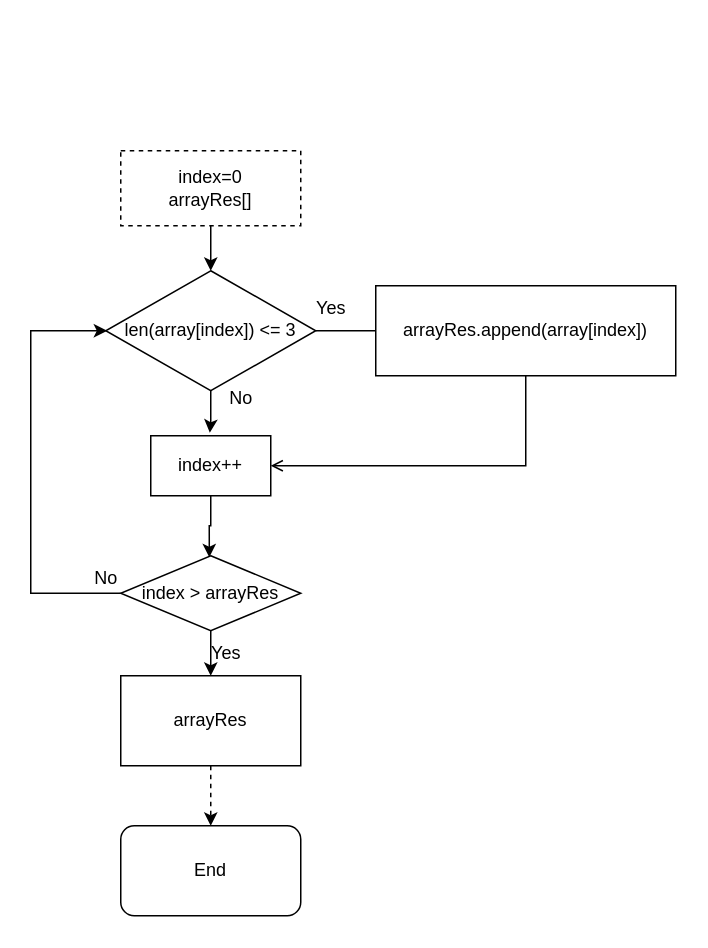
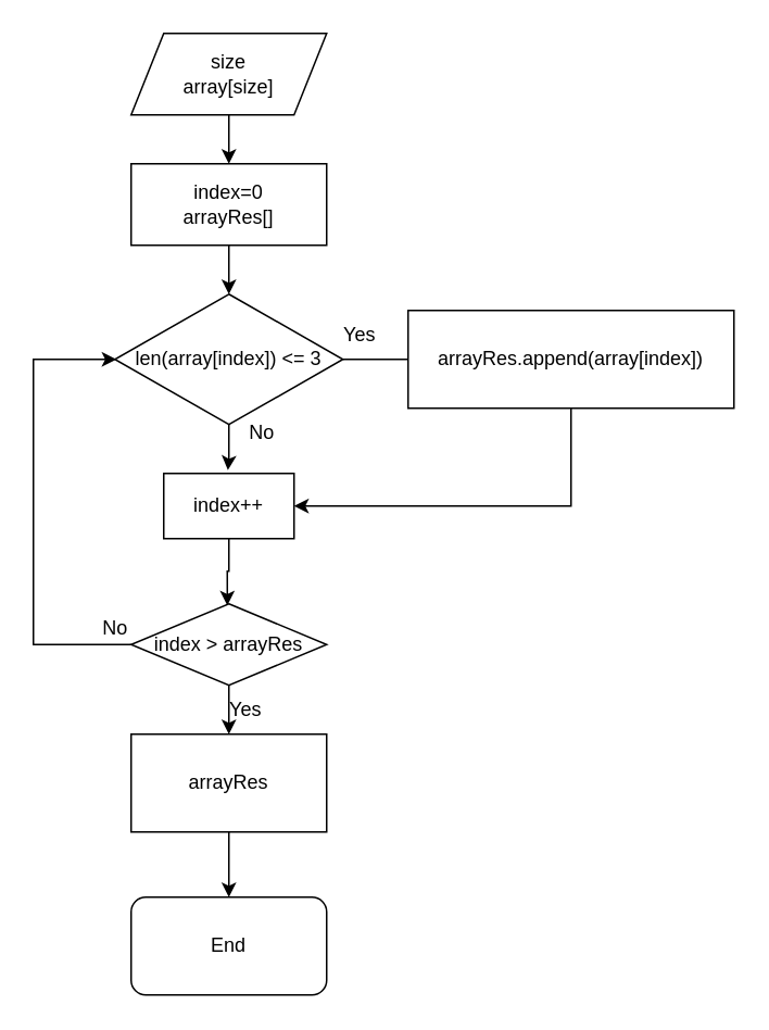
+ <mxCell id="3" value="size&lt;br&gt;array[size]" style="shape=parallelogram;perimeter=parallelogramPerimeter;whiteSpace=wrap;html=1;fixedSize=1;" parent="1" vertex="1"><mxGeometry x="80" y="20" width="120" height="50" as="geometry" /></mxCell>
+ <mxCell id="2" value="" style="edgeStyle=orthogonalEdgeStyle;rounded=0;orthogonalLoop=1;jettySize=auto;html=1;" parent="1" source="3" target="5" edge="1"><mxGeometry relative="1" as="geometry" /></mxCell>
- <mxCell id="5" value="index=0&lt;br&gt;arrayRes[]" style="whiteSpace=wrap;html=1;dashed=1;" parent="1" vertex="1"><mxGeometry x="80" y="100" width="120" height="50" as="geometry" /></mxCell>
+ <mxCell id="5" value="index=0&lt;br&gt;arrayRes[]" style="whiteSpace=wrap;html=1;" parent="1" vertex="1"><mxGeometry x="80" y="100" width="120" height="50" as="geometry" /></mxCell>
- <mxCell id="12" style="edgeStyle=orthogonalEdgeStyle;rounded=0;orthogonalLoop=1;jettySize=auto;html=1;entryX=1;entryY=0.5;entryDx=0;entryDy=0;entryPerimeter=0;endArrow=open;" edge="1" parent="1" source="13" target="14"><mxGeometry relative="1" as="geometry"><mxPoint x="270" y="310" as="targetPoint" /><Array as="points"><mxPoint x="350" y="310" /></Array></mxGeometry></mxCell>
+ <mxCell id="12" style="edgeStyle=orthogonalEdgeStyle;rounded=0;orthogonalLoop=1;jettySize=auto;html=1;entryX=1;entryY=0.5;entryDx=0;entryDy=0;entryPerimeter=0;" edge="1" parent="1" source="13" target="14"><mxGeometry relative="1" as="geometry"><mxPoint x="270" y="310" as="targetPoint" /><Array as="points"><mxPoint x="350" y="310" /></Array></mxGeometry></mxCell>
- <mxCell id="18" value="" style="edgeStyle=orthogonalEdgeStyle;rounded=0;orthogonalLoop=1;jettySize=auto;html=1;dashed=1;" edge="1" parent="1" source="19" target="22"><mxGeometry relative="1" as="geometry" /></mxCell>
+ <mxCell id="18" value="" style="edgeStyle=orthogonalEdgeStyle;rounded=0;orthogonalLoop=1;jettySize=auto;html=1;" edge="1" parent="1" source="19" target="22"><mxGeometry relative="1" as="geometry" /></mxCell>
